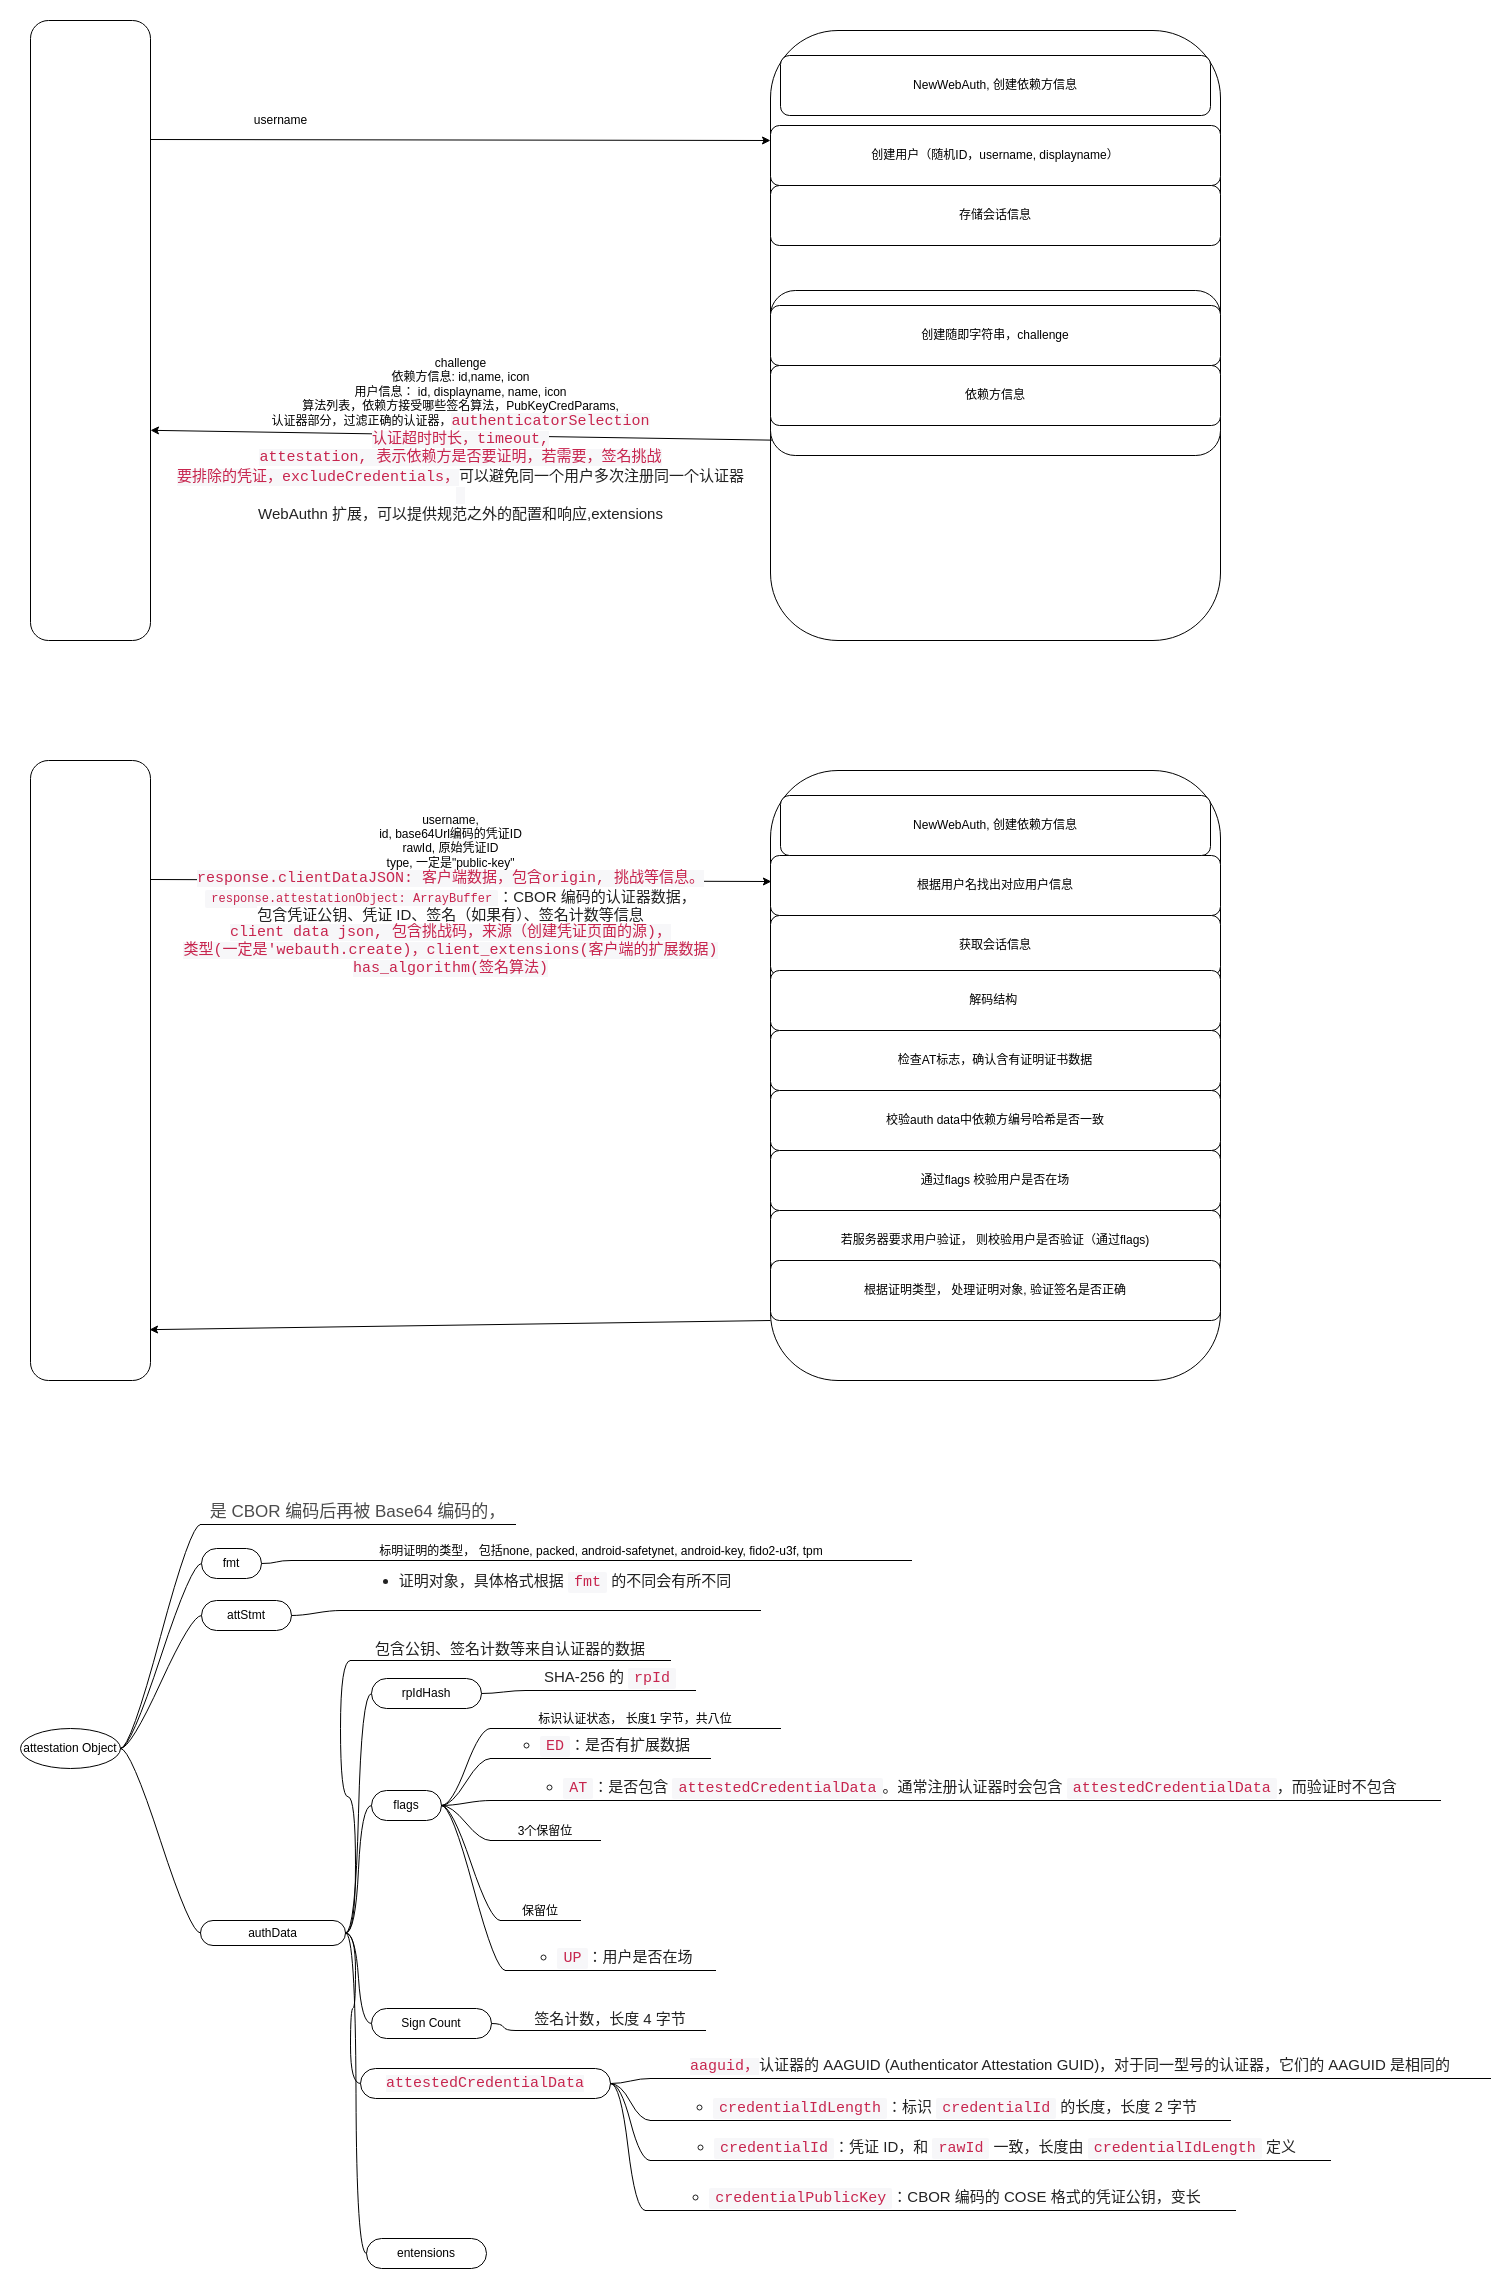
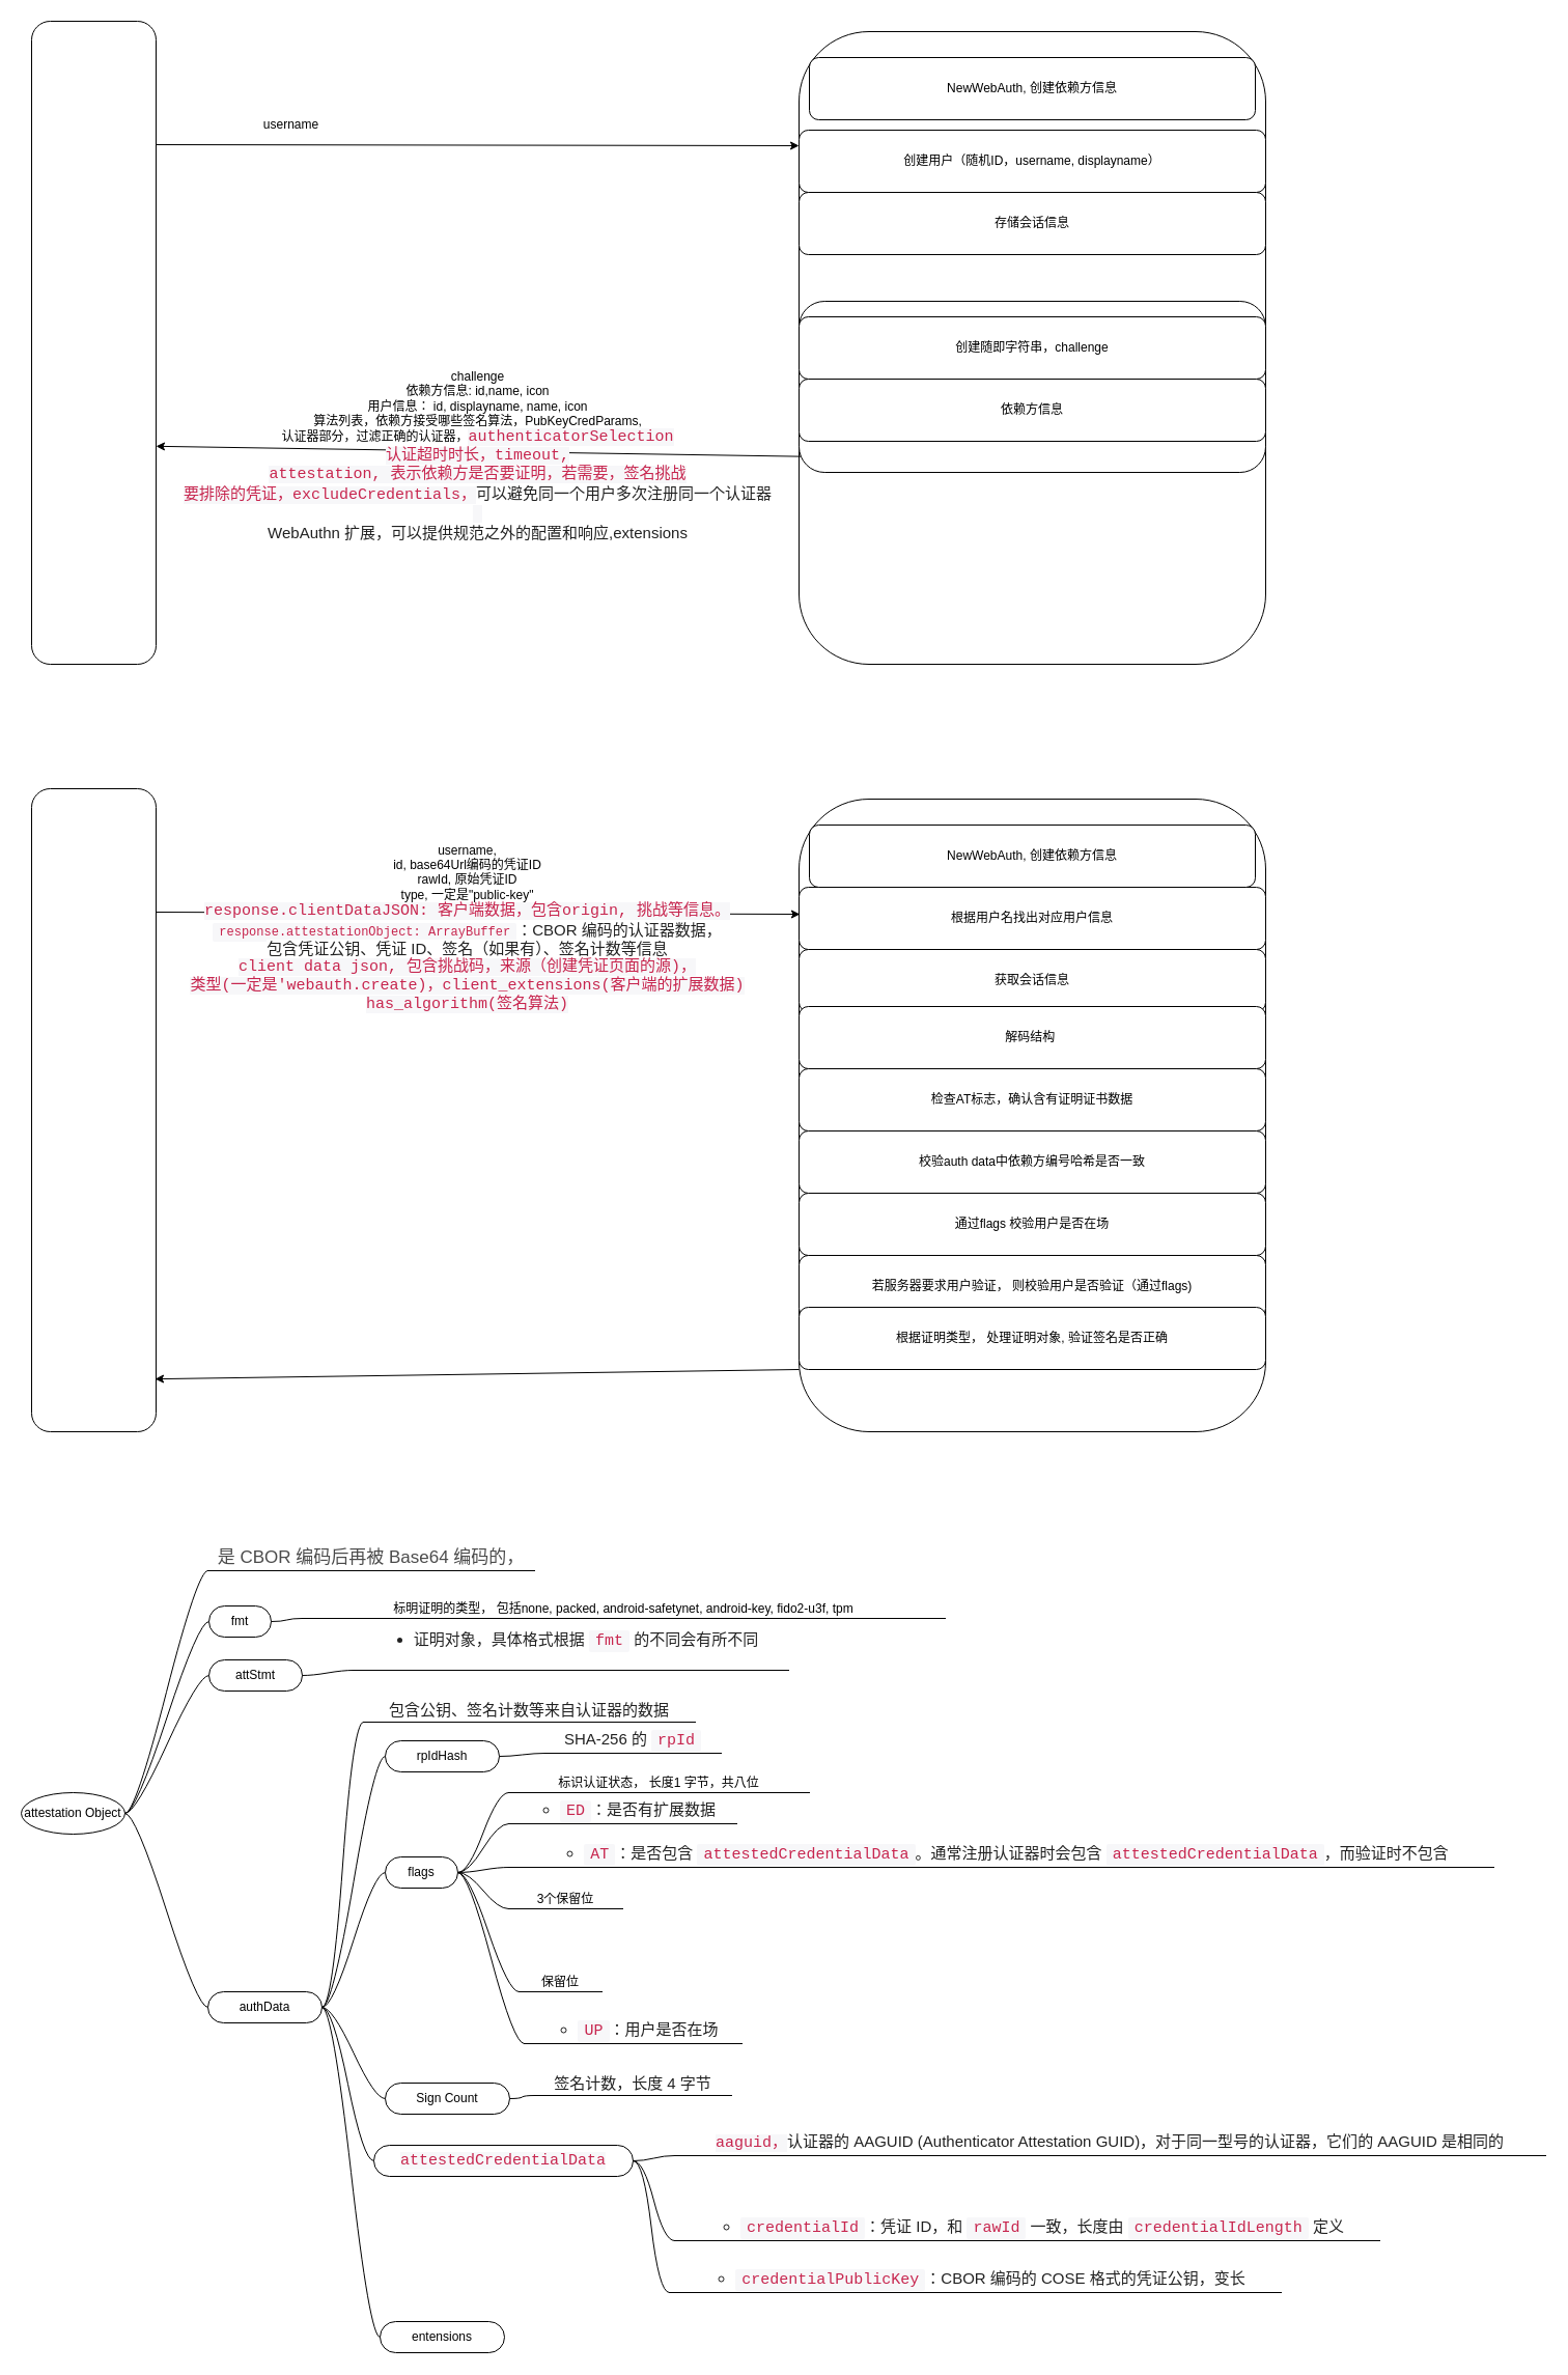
- <mxCell id="23" value="&lt;span style=&quot;color: rgb(75 , 75 , 75) ; font-family: , &amp;#34;noto sans&amp;#34; , &amp;#34;helvetica neue&amp;#34; , &amp;#34;helvetica&amp;#34; , &amp;#34;nimbus sans l&amp;#34; , &amp;#34;arial&amp;#34; , &amp;#34;liberation sans&amp;#34; , &amp;#34;pingfang sc&amp;#34; , &amp;#34;hiragino sans gb&amp;#34; , &amp;#34;noto sans cjk sc&amp;#34; , &amp;#34;source han sans sc&amp;#34; , &amp;#34;source han sans cn&amp;#34; , &amp;#34;microsoft yahei&amp;#34; , &amp;#34;wenquanyi micro hei&amp;#34; , &amp;#34;wenquanyi zen hei&amp;#34; , &amp;#34;st heiti&amp;#34; , &amp;#34;simhei&amp;#34; , &amp;#34;wenquanyi zen hei sharp&amp;#34; , sans-serif ; font-size: 17px ; background-color: rgb(255 , 255 , 255)&quot;&gt;是 CBOR 编码后再被 Base64 编码的，&lt;/span&gt;" style="whiteSpace=wrap;html=1;shape=partialRectangle;top=0;left=0;bottom=1;right=0;points=[[0,1],[1,1]];fillColor=none;align=center;verticalAlign=bottom;routingCenterY=0.5;snapToPoint=1;recursiveResize=0;autosize=1;treeFolding=1;treeMoving=1;newEdgeStyle={&quot;edgeStyle&quot;:&quot;entityRelationEdgeStyle&quot;,&quot;startArrow&quot;:&quot;none&quot;,&quot;endArrow&quot;:&quot;none&quot;,&quot;segment&quot;:10,&quot;curved&quot;:1};" vertex="1" parent="1"><mxGeometry x="200" y="1504" width="315" height="20" as="geometry" /></mxCell>
+ <mxCell id="23" value="&lt;span style=&quot;color: rgb(75 , 75 , 75) ; font-family: , &amp;#34;noto sans&amp;#34; , &amp;#34;helvetica neue&amp;#34; , &amp;#34;helvetica&amp;#34; , &amp;#34;nimbus sans l&amp;#34; , &amp;#34;arial&amp;#34; , &amp;#34;liberation sans&amp;#34; , &amp;#34;pingfang sc&amp;#34; , &amp;#34;hiragino sans gb&amp;#34; , &amp;#34;noto sans cjk sc&amp;#34; , &amp;#34;source han sans sc&amp;#34; , &amp;#34;source han sans cn&amp;#34; , &amp;#34;microsoft yahei&amp;#34; , &amp;#34;wenquanyi micro hei&amp;#34; , &amp;#34;wenquanyi zen hei&amp;#34; , &amp;#34;st heiti&amp;#34; , &amp;#34;simhei&amp;#34; , &amp;#34;wenquanyi zen hei sharp&amp;#34; , sans-serif ; font-size: 17px ; background-color: rgb(255 , 255 , 255)&quot;&gt;是 CBOR 编码后再被 Base64 编码的，&lt;/span&gt;" style="whiteSpace=wrap;html=1;shape=partialRectangle;top=0;left=0;bottom=1;right=0;points=[[0,1],[1,1]];fillColor=none;align=center;verticalAlign=bottom;routingCenterY=0.5;snapToPoint=1;recursiveResize=0;autosize=1;treeFolding=1;treeMoving=1;newEdgeStyle={&quot;edgeStyle&quot;:&quot;entityRelationEdgeStyle&quot;,&quot;startArrow&quot;:&quot;none&quot;,&quot;endArrow&quot;:&quot;none&quot;,&quot;segment&quot;:10,&quot;curved&quot;:1};" vertex="1" parent="1"><mxGeometry x="200" y="1494" width="315" height="20" as="geometry" /></mxCell>
- <mxCell id="29" value="authData" style="whiteSpace=wrap;html=1;rounded=1;arcSize=50;align=center;verticalAlign=middle;strokeWidth=1;autosize=1;spacing=4;treeFolding=1;treeMoving=1;newEdgeStyle={&quot;edgeStyle&quot;:&quot;entityRelationEdgeStyle&quot;,&quot;startArrow&quot;:&quot;none&quot;,&quot;endArrow&quot;:&quot;none&quot;,&quot;segment&quot;:10,&quot;curved&quot;:1};" vertex="1" parent="1"><mxGeometry x="200" y="1920" width="145" height="25" as="geometry" /></mxCell>
+ <mxCell id="29" value="authData" style="whiteSpace=wrap;html=1;rounded=1;arcSize=50;align=center;verticalAlign=middle;strokeWidth=1;autosize=1;spacing=4;treeFolding=1;treeMoving=1;newEdgeStyle={&quot;edgeStyle&quot;:&quot;entityRelationEdgeStyle&quot;,&quot;startArrow&quot;:&quot;none&quot;,&quot;endArrow&quot;:&quot;none&quot;,&quot;segment&quot;:10,&quot;curved&quot;:1};" vertex="1" parent="1"><mxGeometry x="200" y="1920" width="110" height="30" as="geometry" /></mxCell>
- <mxCell id="57" value="&lt;span style=&quot;color: rgba(0 , 0 , 0 , 0.87) ; font-family: , &amp;#34;noto sans&amp;#34; , &amp;#34;helvetica neue&amp;#34; , &amp;#34;helvetica&amp;#34; , &amp;#34;nimbus sans l&amp;#34; , &amp;#34;arial&amp;#34; , &amp;#34;liberation sans&amp;#34; , &amp;#34;pingfang sc&amp;#34; , &amp;#34;hiragino sans gb&amp;#34; , &amp;#34;noto sans cjk sc&amp;#34; , &amp;#34;source han sans sc&amp;#34; , &amp;#34;source han sans cn&amp;#34; , &amp;#34;microsoft yahei&amp;#34; , &amp;#34;wenquanyi micro hei&amp;#34; , &amp;#34;wenquanyi zen hei&amp;#34; , &amp;#34;st heiti&amp;#34; , &amp;#34;simhei&amp;#34; , &amp;#34;wenquanyi zen hei sharp&amp;#34; , sans-serif ; font-size: 15px ; text-align: left ; background-color: rgb(255 , 255 , 255)&quot;&gt;签名计数，长度 4 字节&lt;/span&gt;" style="whiteSpace=wrap;html=1;shape=partialRectangle;top=0;left=0;bottom=1;right=0;points=[[0,1],[1,1]];fillColor=none;align=center;verticalAlign=bottom;routingCenterY=0.5;snapToPoint=1;recursiveResize=0;autosize=1;treeFolding=1;treeMoving=1;newEdgeStyle={&quot;edgeStyle&quot;:&quot;entityRelationEdgeStyle&quot;,&quot;startArrow&quot;:&quot;none&quot;,&quot;endArrow&quot;:&quot;none&quot;,&quot;segment&quot;:10,&quot;curved&quot;:1};" vertex="1" parent="1"><mxGeometry x="515" y="2000" width="190" height="30" as="geometry" /></mxCell>
+ <mxCell id="57" value="&lt;span style=&quot;color: rgba(0 , 0 , 0 , 0.87) ; font-family: , &amp;#34;noto sans&amp;#34; , &amp;#34;helvetica neue&amp;#34; , &amp;#34;helvetica&amp;#34; , &amp;#34;nimbus sans l&amp;#34; , &amp;#34;arial&amp;#34; , &amp;#34;liberation sans&amp;#34; , &amp;#34;pingfang sc&amp;#34; , &amp;#34;hiragino sans gb&amp;#34; , &amp;#34;noto sans cjk sc&amp;#34; , &amp;#34;source han sans sc&amp;#34; , &amp;#34;source han sans cn&amp;#34; , &amp;#34;microsoft yahei&amp;#34; , &amp;#34;wenquanyi micro hei&amp;#34; , &amp;#34;wenquanyi zen hei&amp;#34; , &amp;#34;st heiti&amp;#34; , &amp;#34;simhei&amp;#34; , &amp;#34;wenquanyi zen hei sharp&amp;#34; , sans-serif ; font-size: 15px ; text-align: left ; background-color: rgb(255 , 255 , 255)&quot;&gt;签名计数，长度 4 字节&lt;/span&gt;" style="whiteSpace=wrap;html=1;shape=partialRectangle;top=0;left=0;bottom=1;right=0;points=[[0,1],[1,1]];fillColor=none;align=center;verticalAlign=bottom;routingCenterY=0.5;snapToPoint=1;recursiveResize=0;autosize=1;treeFolding=1;treeMoving=1;newEdgeStyle={&quot;edgeStyle&quot;:&quot;entityRelationEdgeStyle&quot;,&quot;startArrow&quot;:&quot;none&quot;,&quot;endArrow&quot;:&quot;none&quot;,&quot;segment&quot;:10,&quot;curved&quot;:1};" vertex="1" parent="1"><mxGeometry x="515" y="2000" width="190" height="20" as="geometry" /></mxCell>
- <mxCell id="64" value="" style="edgeStyle=entityRelationEdgeStyle;startArrow=none;endArrow=none;segment=10;curved=1;exitX=1;exitY=0.5;exitDx=0;exitDy=0;" edge="1" target="63" parent="1" source="59"><mxGeometry relative="1" as="geometry"><mxPoint x="610" y="2080" as="sourcePoint" /></mxGeometry></mxCell>
- <mxCell id="63" value="&lt;ul style=&quot;margin: 0.8em 0px 0px ; padding-left: 2em ; list-style: circle ; color: rgba(0 , 0 , 0 , 0.87) ; font-family: , &amp;#34;noto sans&amp;#34; , &amp;#34;helvetica neue&amp;#34; , &amp;#34;helvetica&amp;#34; , &amp;#34;nimbus sans l&amp;#34; , &amp;#34;arial&amp;#34; , &amp;#34;liberation sans&amp;#34; , &amp;#34;pingfang sc&amp;#34; , &amp;#34;hiragino sans gb&amp;#34; , &amp;#34;noto sans cjk sc&amp;#34; , &amp;#34;source han sans sc&amp;#34; , &amp;#34;source han sans cn&amp;#34; , &amp;#34;microsoft yahei&amp;#34; , &amp;#34;wenquanyi micro hei&amp;#34; , &amp;#34;wenquanyi zen hei&amp;#34; , &amp;#34;st heiti&amp;#34; , &amp;#34;simhei&amp;#34; , &amp;#34;wenquanyi zen hei sharp&amp;#34; , sans-serif ; font-size: 15px ; text-align: left ; background-color: rgb(255 , 255 , 255)&quot;&gt;&lt;li&gt;&lt;code style=&quot;font-family: &amp;#34;consolas&amp;#34; , &amp;#34;courier&amp;#34; , &amp;#34;courier new&amp;#34; , monospace ; font-size: 1em ; padding: 2px 6px ; color: rgb(199 , 37 , 78) ; background-color: rgb(247 , 247 , 249) ; border-radius: 2px&quot;&gt;credentialIdLength&lt;/code&gt;：标识&amp;nbsp;&lt;code style=&quot;font-family: &amp;#34;consolas&amp;#34; , &amp;#34;courier&amp;#34; , &amp;#34;courier new&amp;#34; , monospace ; font-size: 1em ; padding: 2px 6px ; color: rgb(199 , 37 , 78) ; background-color: rgb(247 , 247 , 249) ; border-radius: 2px&quot;&gt;credentialId&lt;/code&gt;&amp;nbsp;的长度，长度 2 字节&lt;/li&gt;&lt;/ul&gt;" style="whiteSpace=wrap;html=1;shape=partialRectangle;top=0;left=0;bottom=1;right=0;points=[[0,1],[1,1]];fillColor=none;align=center;verticalAlign=bottom;routingCenterY=0.5;snapToPoint=1;recursiveResize=0;autosize=1;treeFolding=1;treeMoving=1;newEdgeStyle={&quot;edgeStyle&quot;:&quot;entityRelationEdgeStyle&quot;,&quot;startArrow&quot;:&quot;none&quot;,&quot;endArrow&quot;:&quot;none&quot;,&quot;segment&quot;:10,&quot;curved&quot;:1};" vertex="1" parent="1"><mxGeometry x="650" y="2090" width="580" height="30" as="geometry" /></mxCell>
